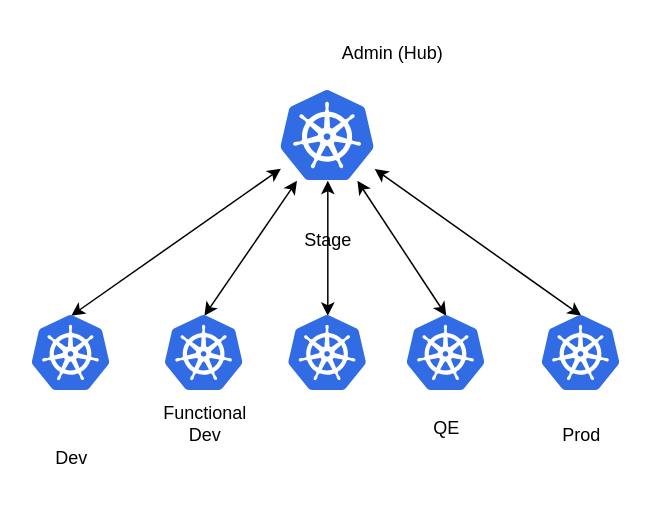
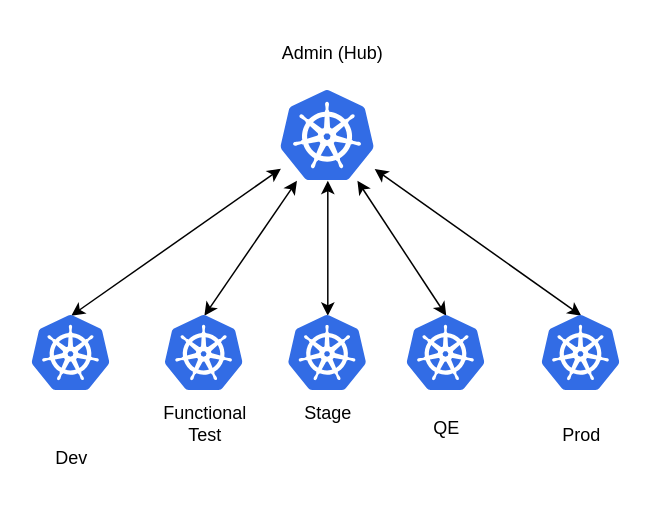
- <mxCell id="13" value="Admin (Hub)" style="text;html=1;align=center;verticalAlign=middle;resizable=0;points=[];autosize=1;strokeColor=none;fillColor=none;" parent="1" vertex="1"><mxGeometry x="215.75" y="20" width="90" height="30" as="geometry" /></mxCell>
+ <mxCell id="13" value="Admin (Hub)" style="text;html=1;align=center;verticalAlign=middle;resizable=0;points=[];autosize=1;strokeColor=none;fillColor=none;" parent="1" vertex="1"><mxGeometry x="175.75" y="20" width="90" height="30" as="geometry" /></mxCell>
- <mxCell id="11" value="Stage" style="text;html=1;align=center;verticalAlign=middle;resizable=0;points=[];autosize=1;strokeColor=none;fillColor=none;" parent="1" vertex="1"><mxGeometry x="193.04" y="145" width="50" height="30" as="geometry" /></mxCell>
+ <mxCell id="11" value="Stage" style="text;html=1;align=center;verticalAlign=middle;resizable=0;points=[];autosize=1;strokeColor=none;fillColor=none;" parent="1" vertex="1"><mxGeometry x="193.04" y="260" width="50" height="30" as="geometry" /></mxCell>
- <mxCell id="9" value="&lt;br&gt;Functional&lt;br&gt;Dev" style="text;html=1;align=center;verticalAlign=middle;resizable=0;points=[];autosize=1;strokeColor=none;fillColor=none;" parent="1" vertex="1"><mxGeometry x="95.75" y="245" width="80" height="60" as="geometry" /></mxCell>
+ <mxCell id="9" value="&lt;br&gt;Functional&lt;br&gt;Test" style="text;html=1;align=center;verticalAlign=middle;resizable=0;points=[];autosize=1;strokeColor=none;fillColor=none;" parent="1" vertex="1"><mxGeometry x="95.75" y="245" width="80" height="60" as="geometry" /></mxCell>
